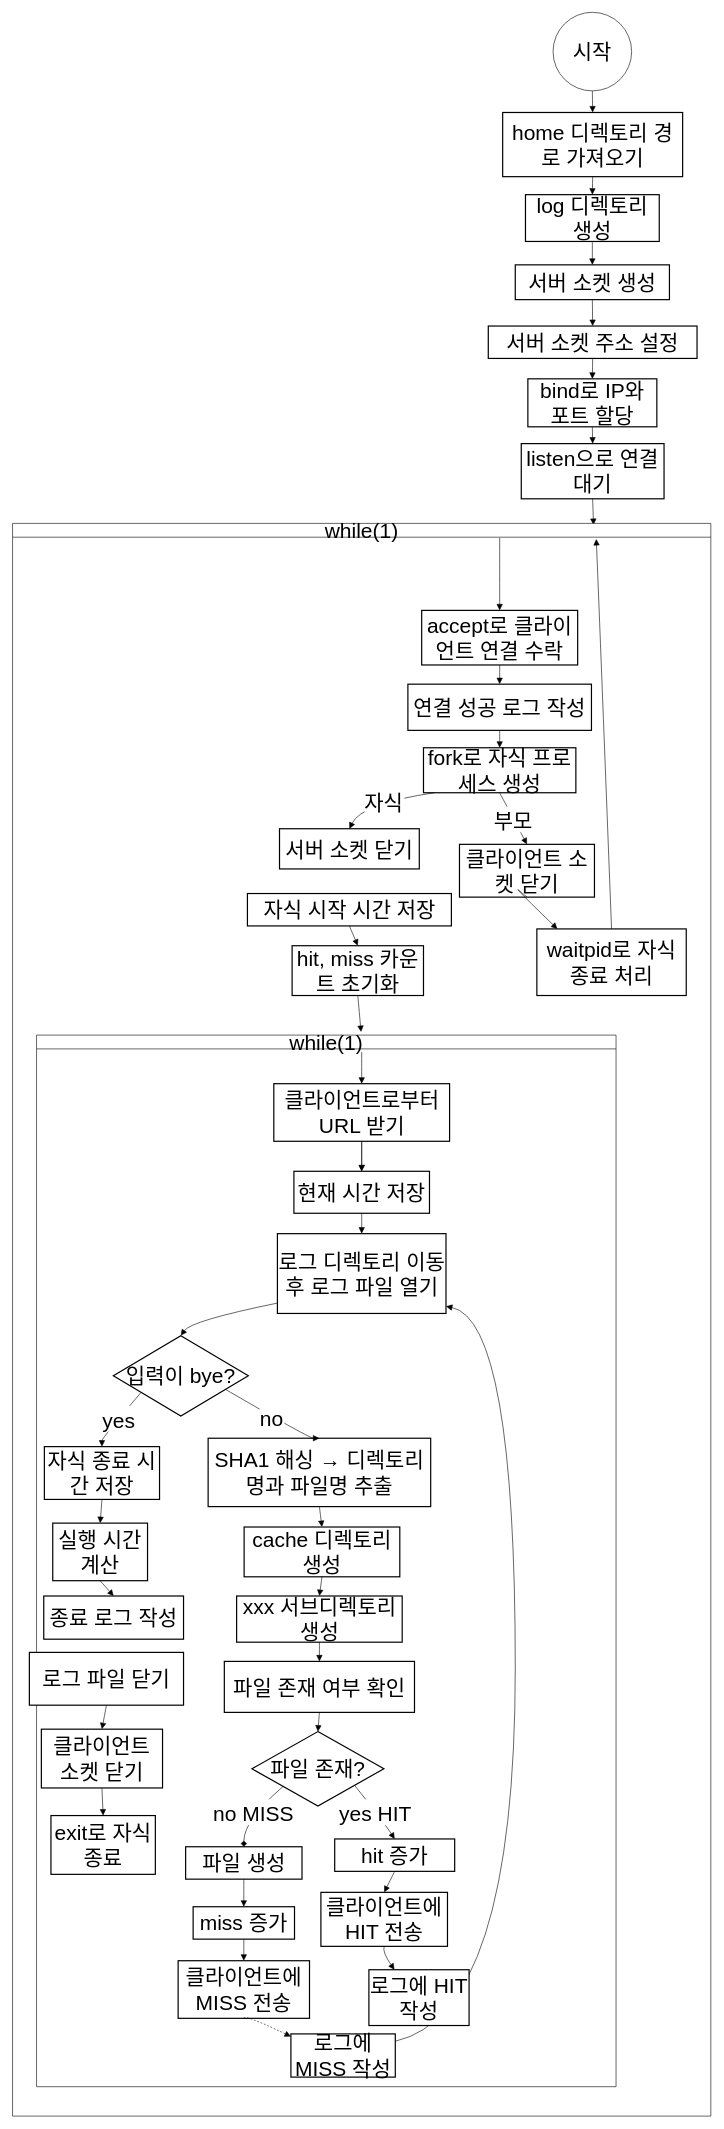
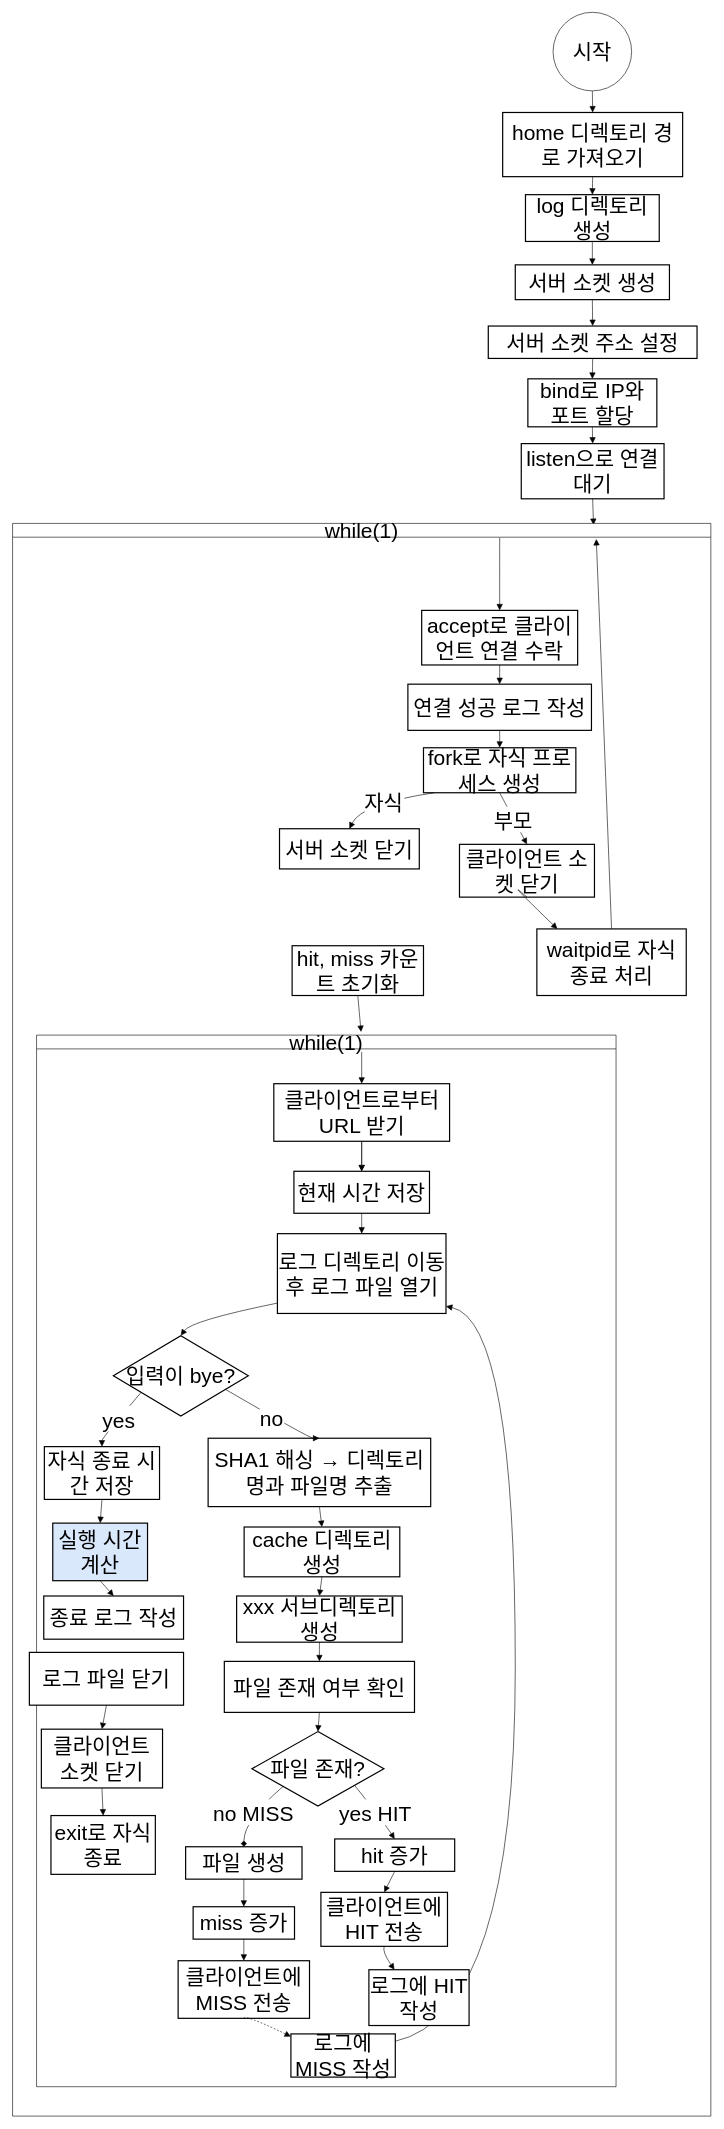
- <mxCell id="36" value="자식 시작 시간 저장" style="whiteSpace=wrap;strokeWidth=2;fontSize=35;fontStyle=0" vertex="1" parent="26"><mxGeometry x="391.5" y="617" width="340" height="54" as="geometry" /></mxCell>
- <mxCell id="38" value="" style="curved=1;startArrow=none;endArrow=block;exitX=0.5;exitY=0.99;entryX=0.5;entryY=-0.01;rounded=0;fontSize=35;startSize=8;endSize=8;fontStyle=0" edge="1" parent="26" source="36" target="37"><mxGeometry relative="1" as="geometry"><Array as="points" /></mxGeometry></mxCell>
- <mxCell id="76" value="실행 시간 계산" style="whiteSpace=wrap;strokeWidth=2;fontSize=35;fontStyle=0" vertex="1" parent="39"><mxGeometry x="27" y="813.5" width="158" height="96" as="geometry" /></mxCell>
+ <mxCell id="76" value="실행 시간 계산" style="whiteSpace=wrap;strokeWidth=2;fontSize=35;fontStyle=0;fillColor=#dae8fc;" vertex="1" parent="39"><mxGeometry x="27" y="813.5" width="158" height="96" as="geometry" /></mxCell>
